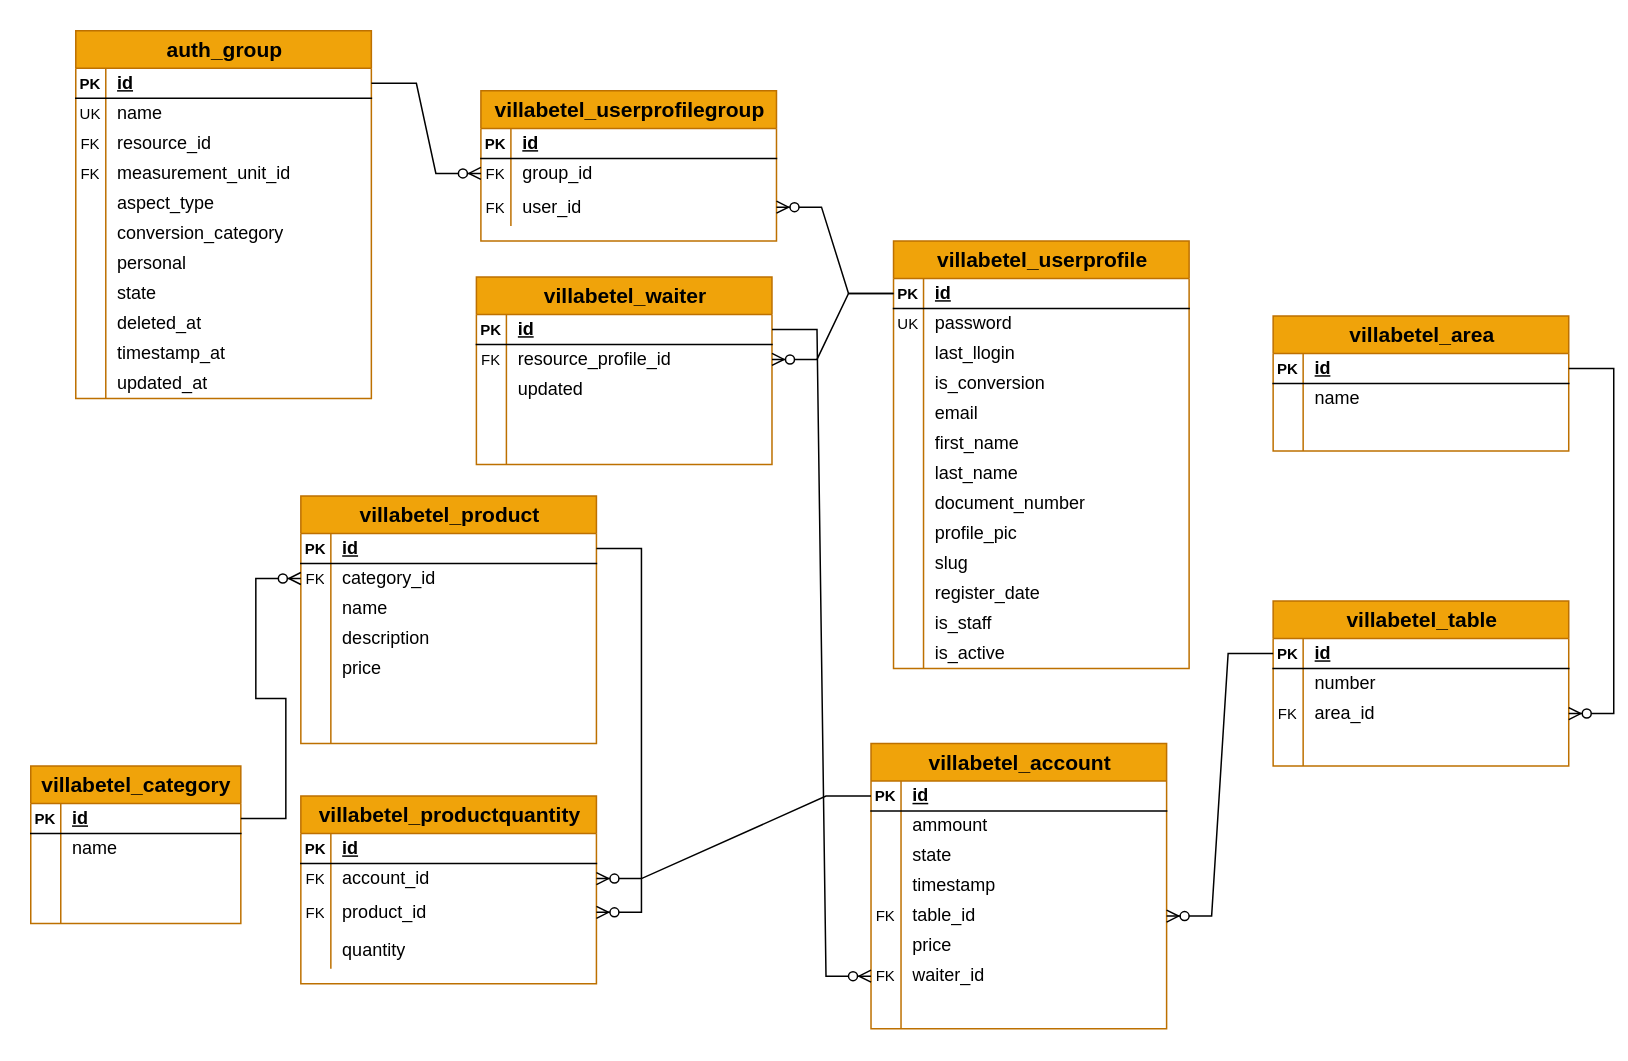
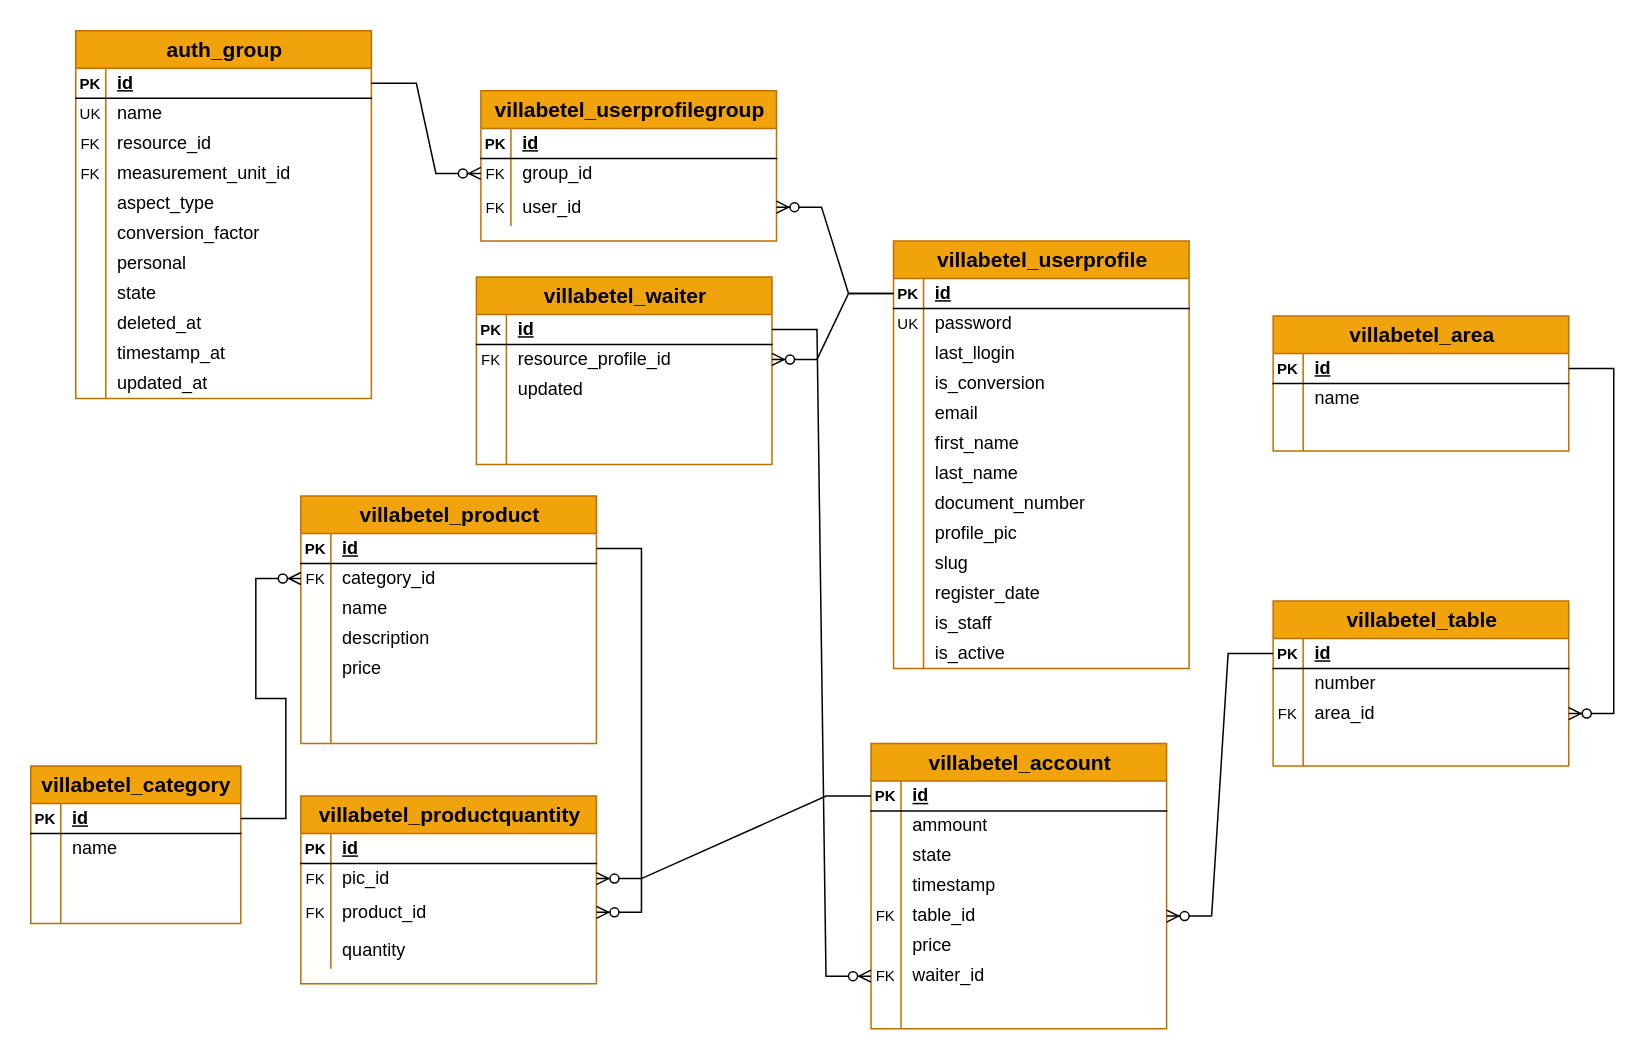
- <mxCell id="20" value="conversion_category" style="shape=partialRectangle;connectable=0;fillColor=none;top=0;left=0;bottom=0;right=0;align=left;spacingLeft=6;overflow=hidden;whiteSpace=wrap;html=1;" parent="18" vertex="1"><mxGeometry x="20" width="177" height="20" as="geometry"><mxRectangle width="177" height="20" as="alternateBounds" /></mxGeometry></mxCell>
+ <mxCell id="20" value="conversion_factor" style="shape=partialRectangle;connectable=0;fillColor=none;top=0;left=0;bottom=0;right=0;align=left;spacingLeft=6;overflow=hidden;whiteSpace=wrap;html=1;" parent="18" vertex="1"><mxGeometry x="20" width="177" height="20" as="geometry"><mxRectangle width="177" height="20" as="alternateBounds" /></mxGeometry></mxCell>
- <mxCell id="147" value="account_id" style="shape=partialRectangle;connectable=0;fillColor=none;top=0;left=0;bottom=0;right=0;align=left;spacingLeft=6;overflow=hidden;whiteSpace=wrap;html=1;" vertex="1" parent="145"><mxGeometry x="20" width="177" height="20" as="geometry"><mxRectangle width="177" height="20" as="alternateBounds" /></mxGeometry></mxCell>
+ <mxCell id="147" value="pic_id" style="shape=partialRectangle;connectable=0;fillColor=none;top=0;left=0;bottom=0;right=0;align=left;spacingLeft=6;overflow=hidden;whiteSpace=wrap;html=1;" vertex="1" parent="145"><mxGeometry x="20" width="177" height="20" as="geometry"><mxRectangle width="177" height="20" as="alternateBounds" /></mxGeometry></mxCell>
